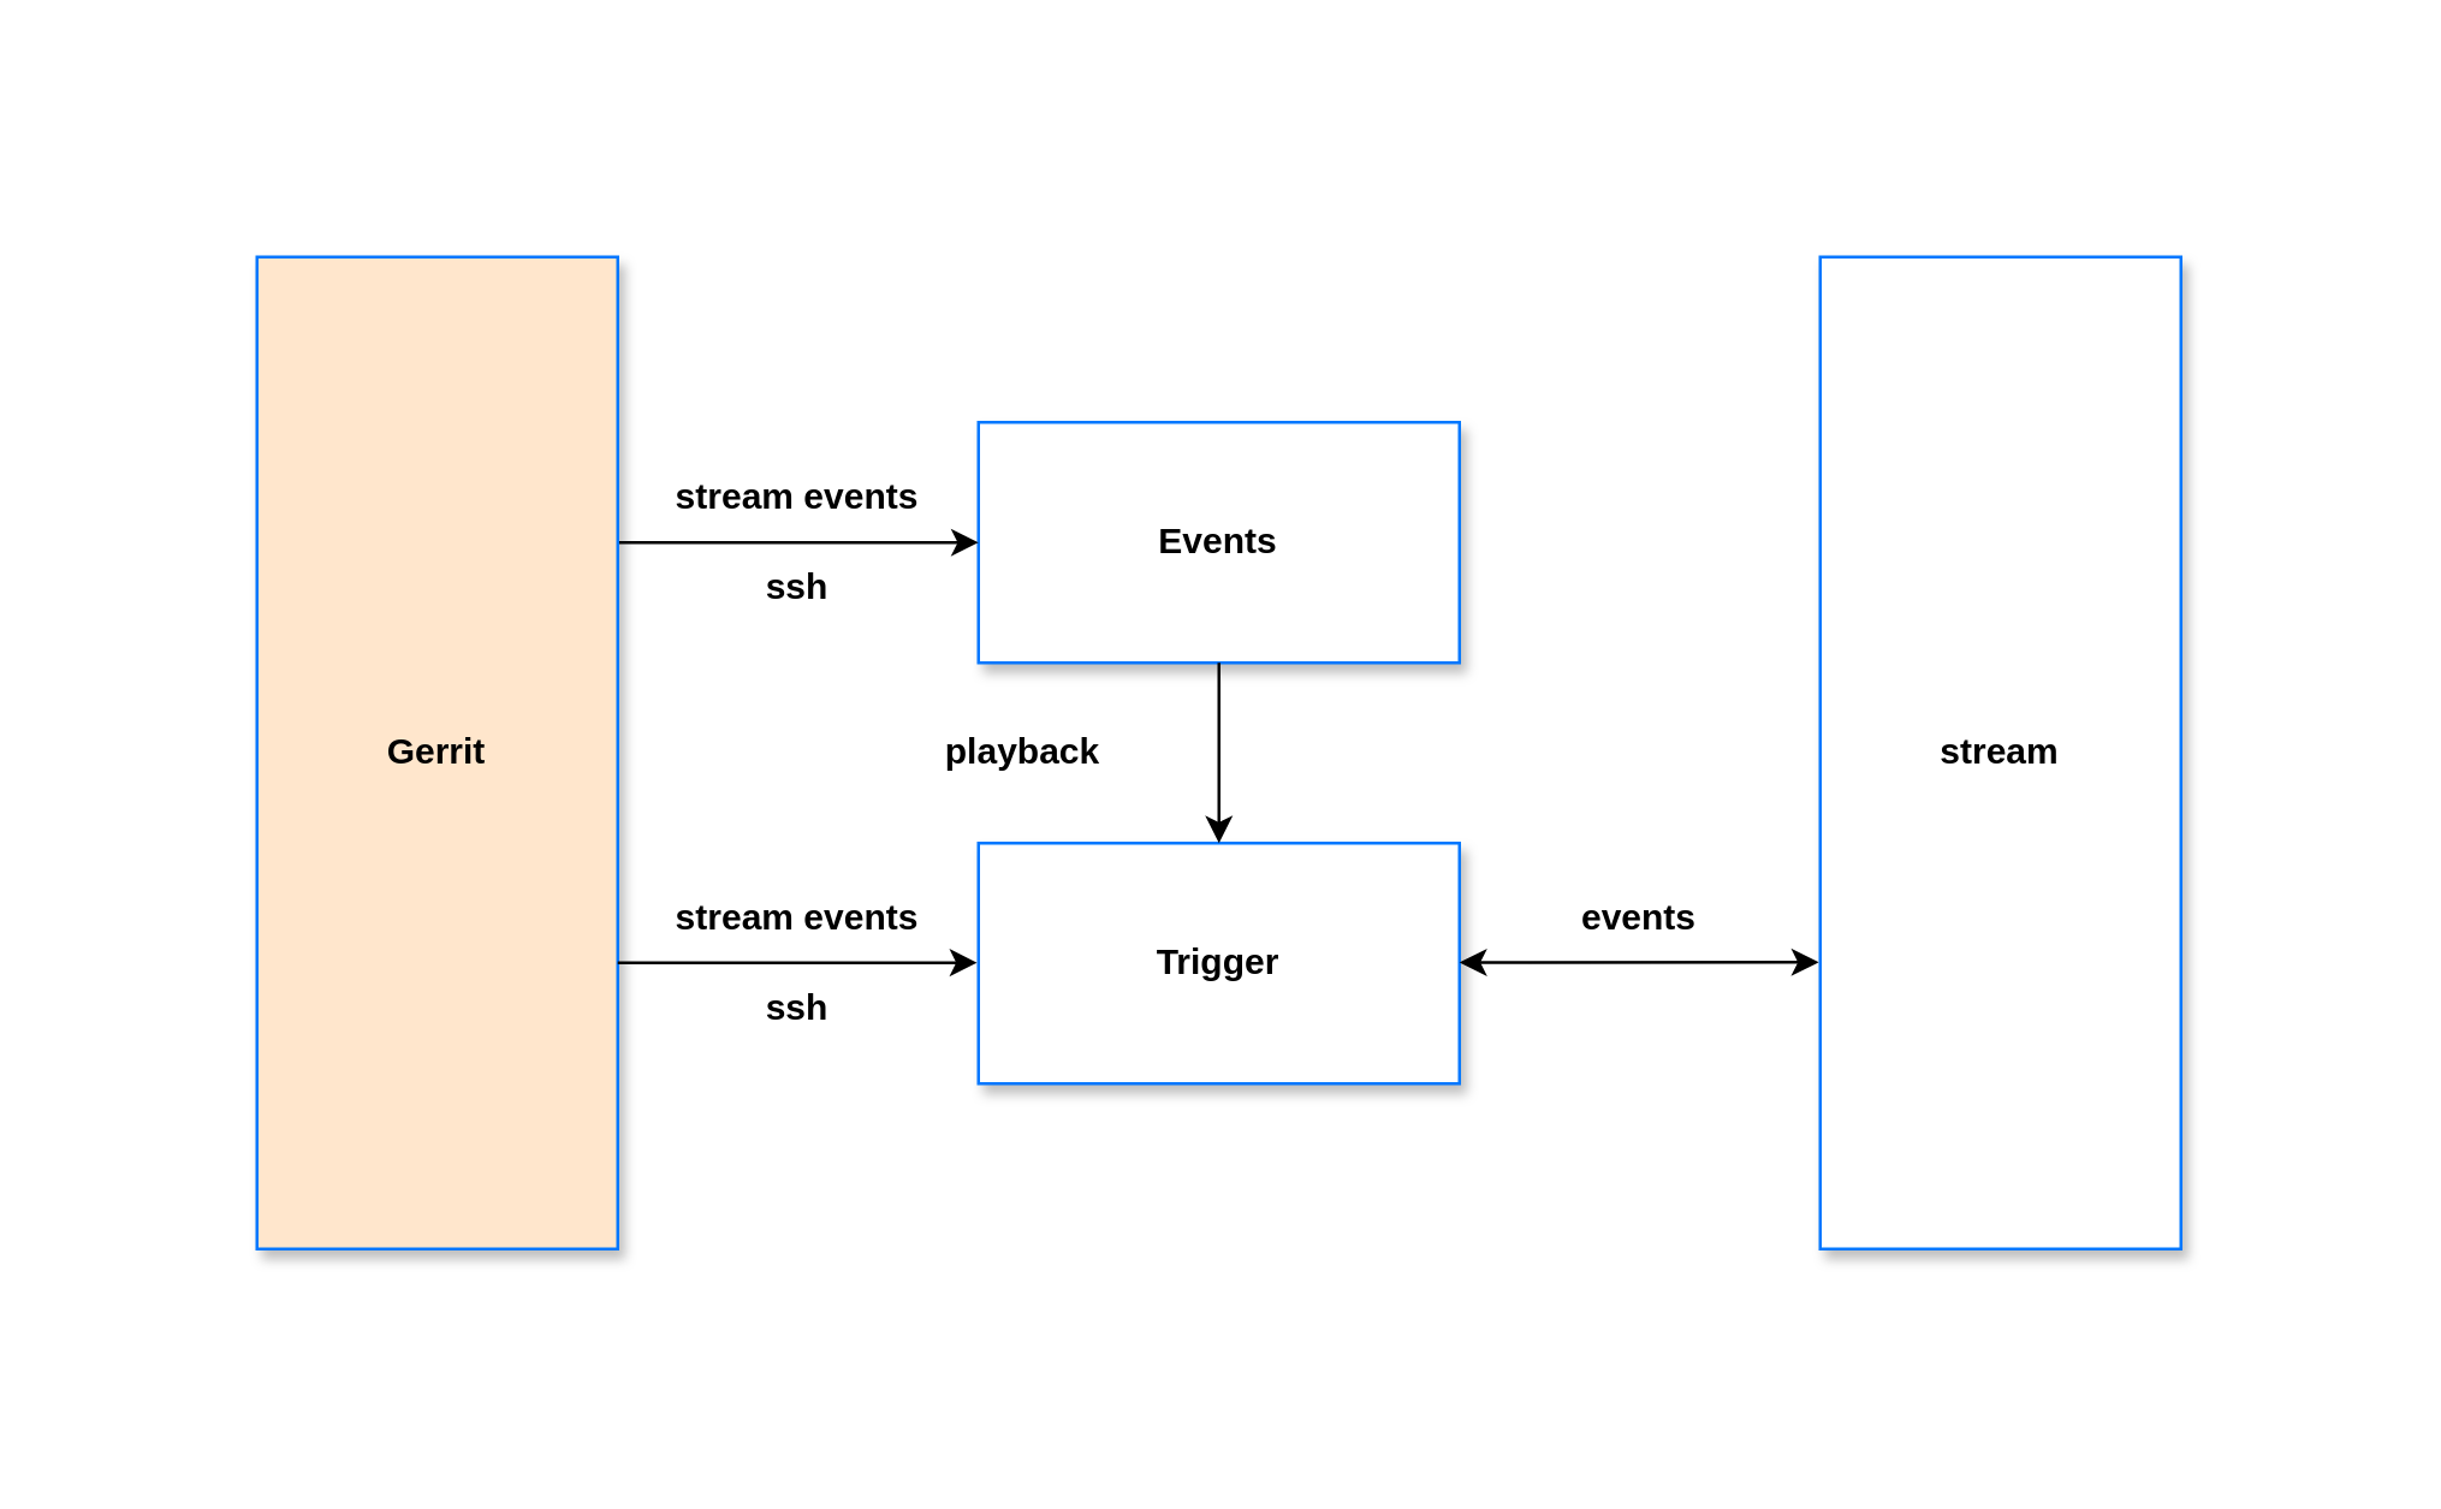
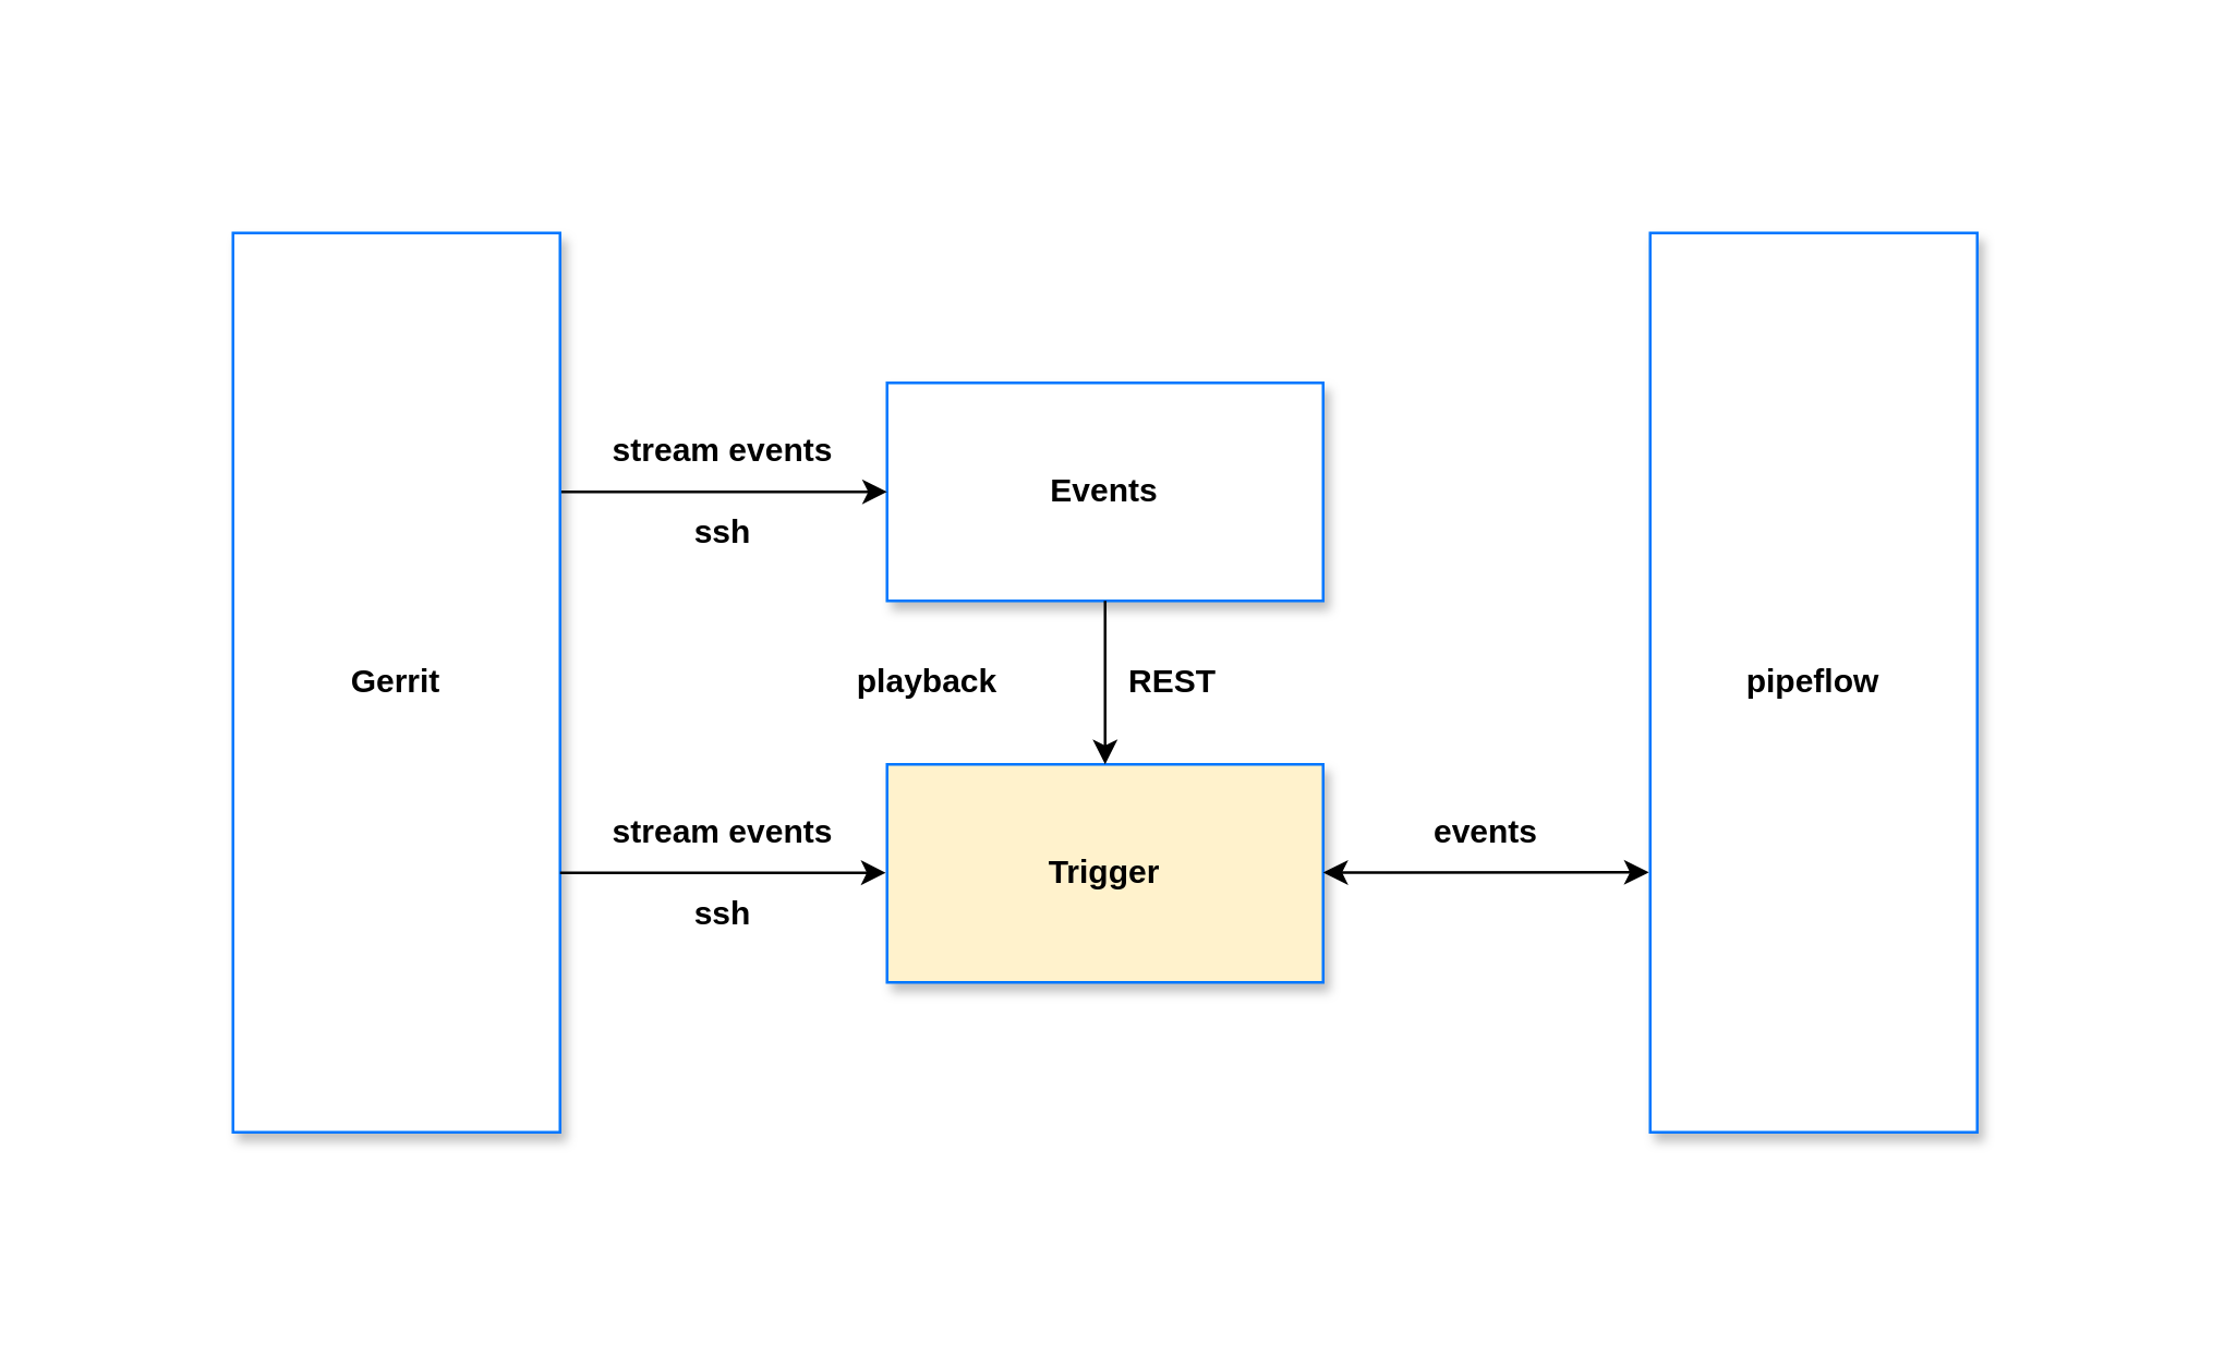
- <mxCell id="3" value="&lt;b&gt;Gerrit&lt;/b&gt;" style="rounded=0;whiteSpace=wrap;html=1;strokeColor=#0077FF;shadow=1;fillColor=#ffe6cc;" parent="1" vertex="1"><mxGeometry x="85" y="85" width="120" height="330" as="geometry" /></mxCell>
+ <mxCell id="3" value="&lt;b&gt;Gerrit&lt;/b&gt;" style="rounded=0;whiteSpace=wrap;html=1;strokeColor=#0077FF;shadow=1;" parent="1" vertex="1"><mxGeometry x="85" y="85" width="120" height="330" as="geometry" /></mxCell>
+ <mxCell id="15" value="REST" style="text;html=1;strokeColor=none;fillColor=none;align=center;verticalAlign=middle;whiteSpace=wrap;rounded=0;shadow=1;fontStyle=1" parent="1" vertex="1"><mxGeometry x="410" y="240" width="40" height="20" as="geometry" /></mxCell>
- <mxCell id="6" value="&lt;b&gt;stream&lt;/b&gt;" style="rounded=0;whiteSpace=wrap;html=1;strokeColor=#0077FF;shadow=1;" parent="1" vertex="1"><mxGeometry x="605" y="85" width="120" height="330" as="geometry" /></mxCell>
+ <mxCell id="6" value="&lt;b&gt;pipeflow&lt;/b&gt;" style="rounded=0;whiteSpace=wrap;html=1;strokeColor=#0077FF;shadow=1;" parent="1" vertex="1"><mxGeometry x="605" y="85" width="120" height="330" as="geometry" /></mxCell>
- <mxCell id="5" value="&lt;b&gt;Trigger&lt;/b&gt;" style="rounded=0;whiteSpace=wrap;html=1;strokeColor=#0077FF;shadow=1;" parent="1" vertex="1"><mxGeometry x="325" y="280" width="160" height="80" as="geometry" /></mxCell>
+ <mxCell id="5" value="&lt;b&gt;Trigger&lt;/b&gt;" style="rounded=0;whiteSpace=wrap;html=1;strokeColor=#0077FF;shadow=1;fillColor=#fff2cc;" parent="1" vertex="1"><mxGeometry x="325" y="280" width="160" height="80" as="geometry" /></mxCell>
